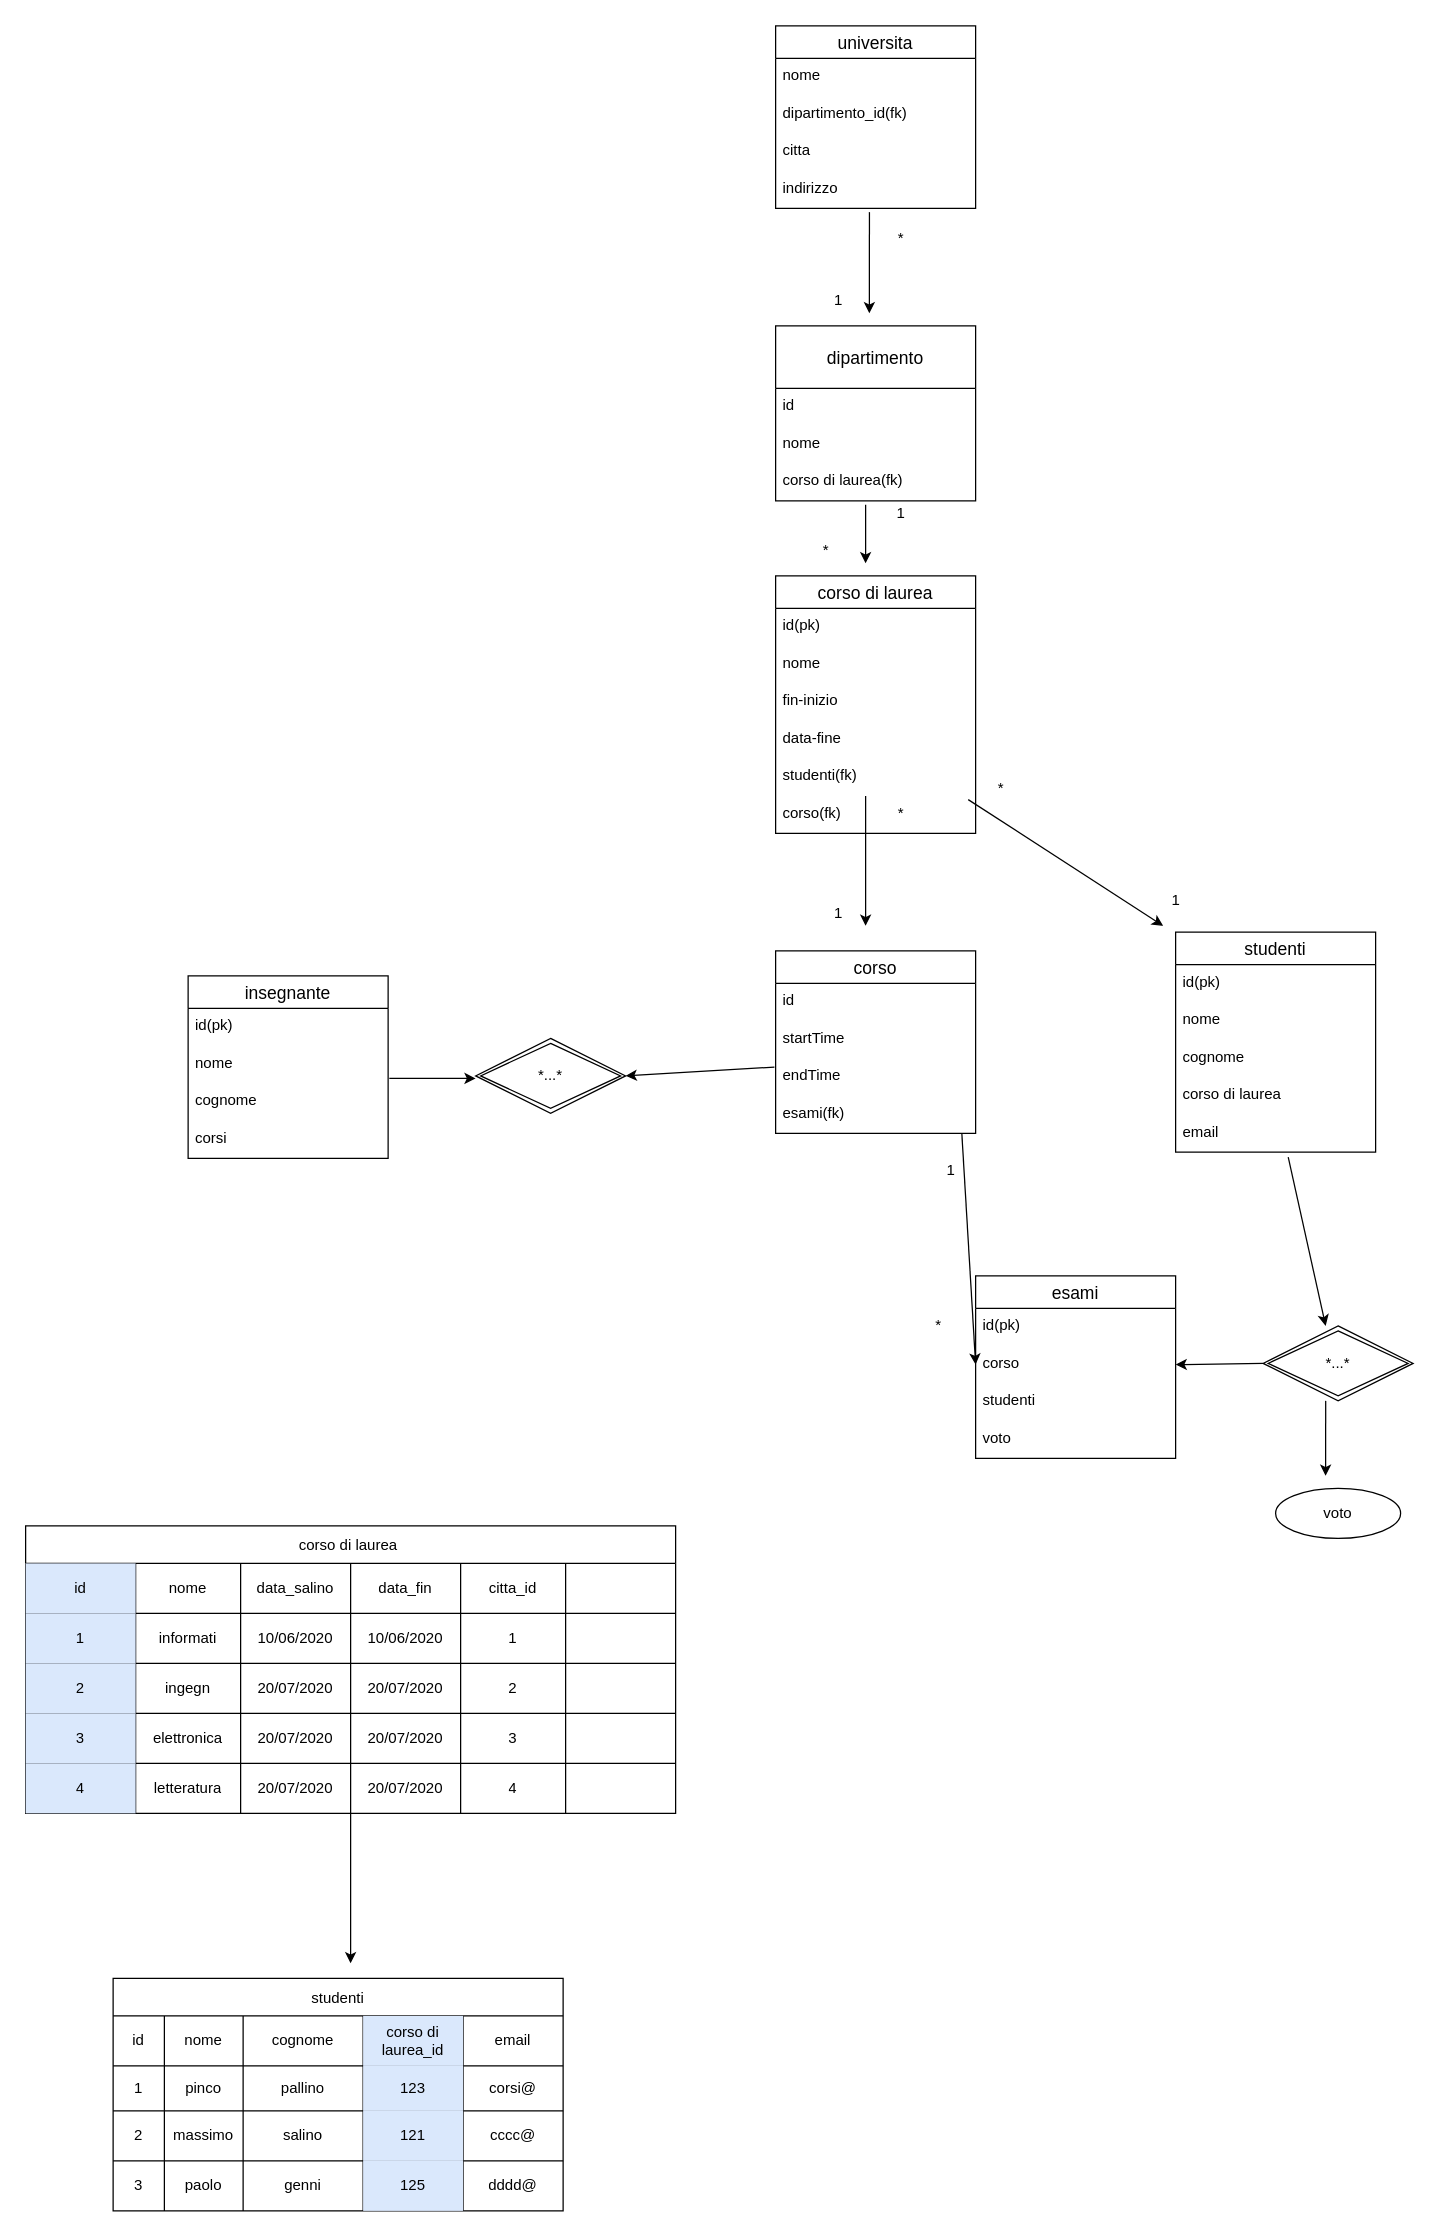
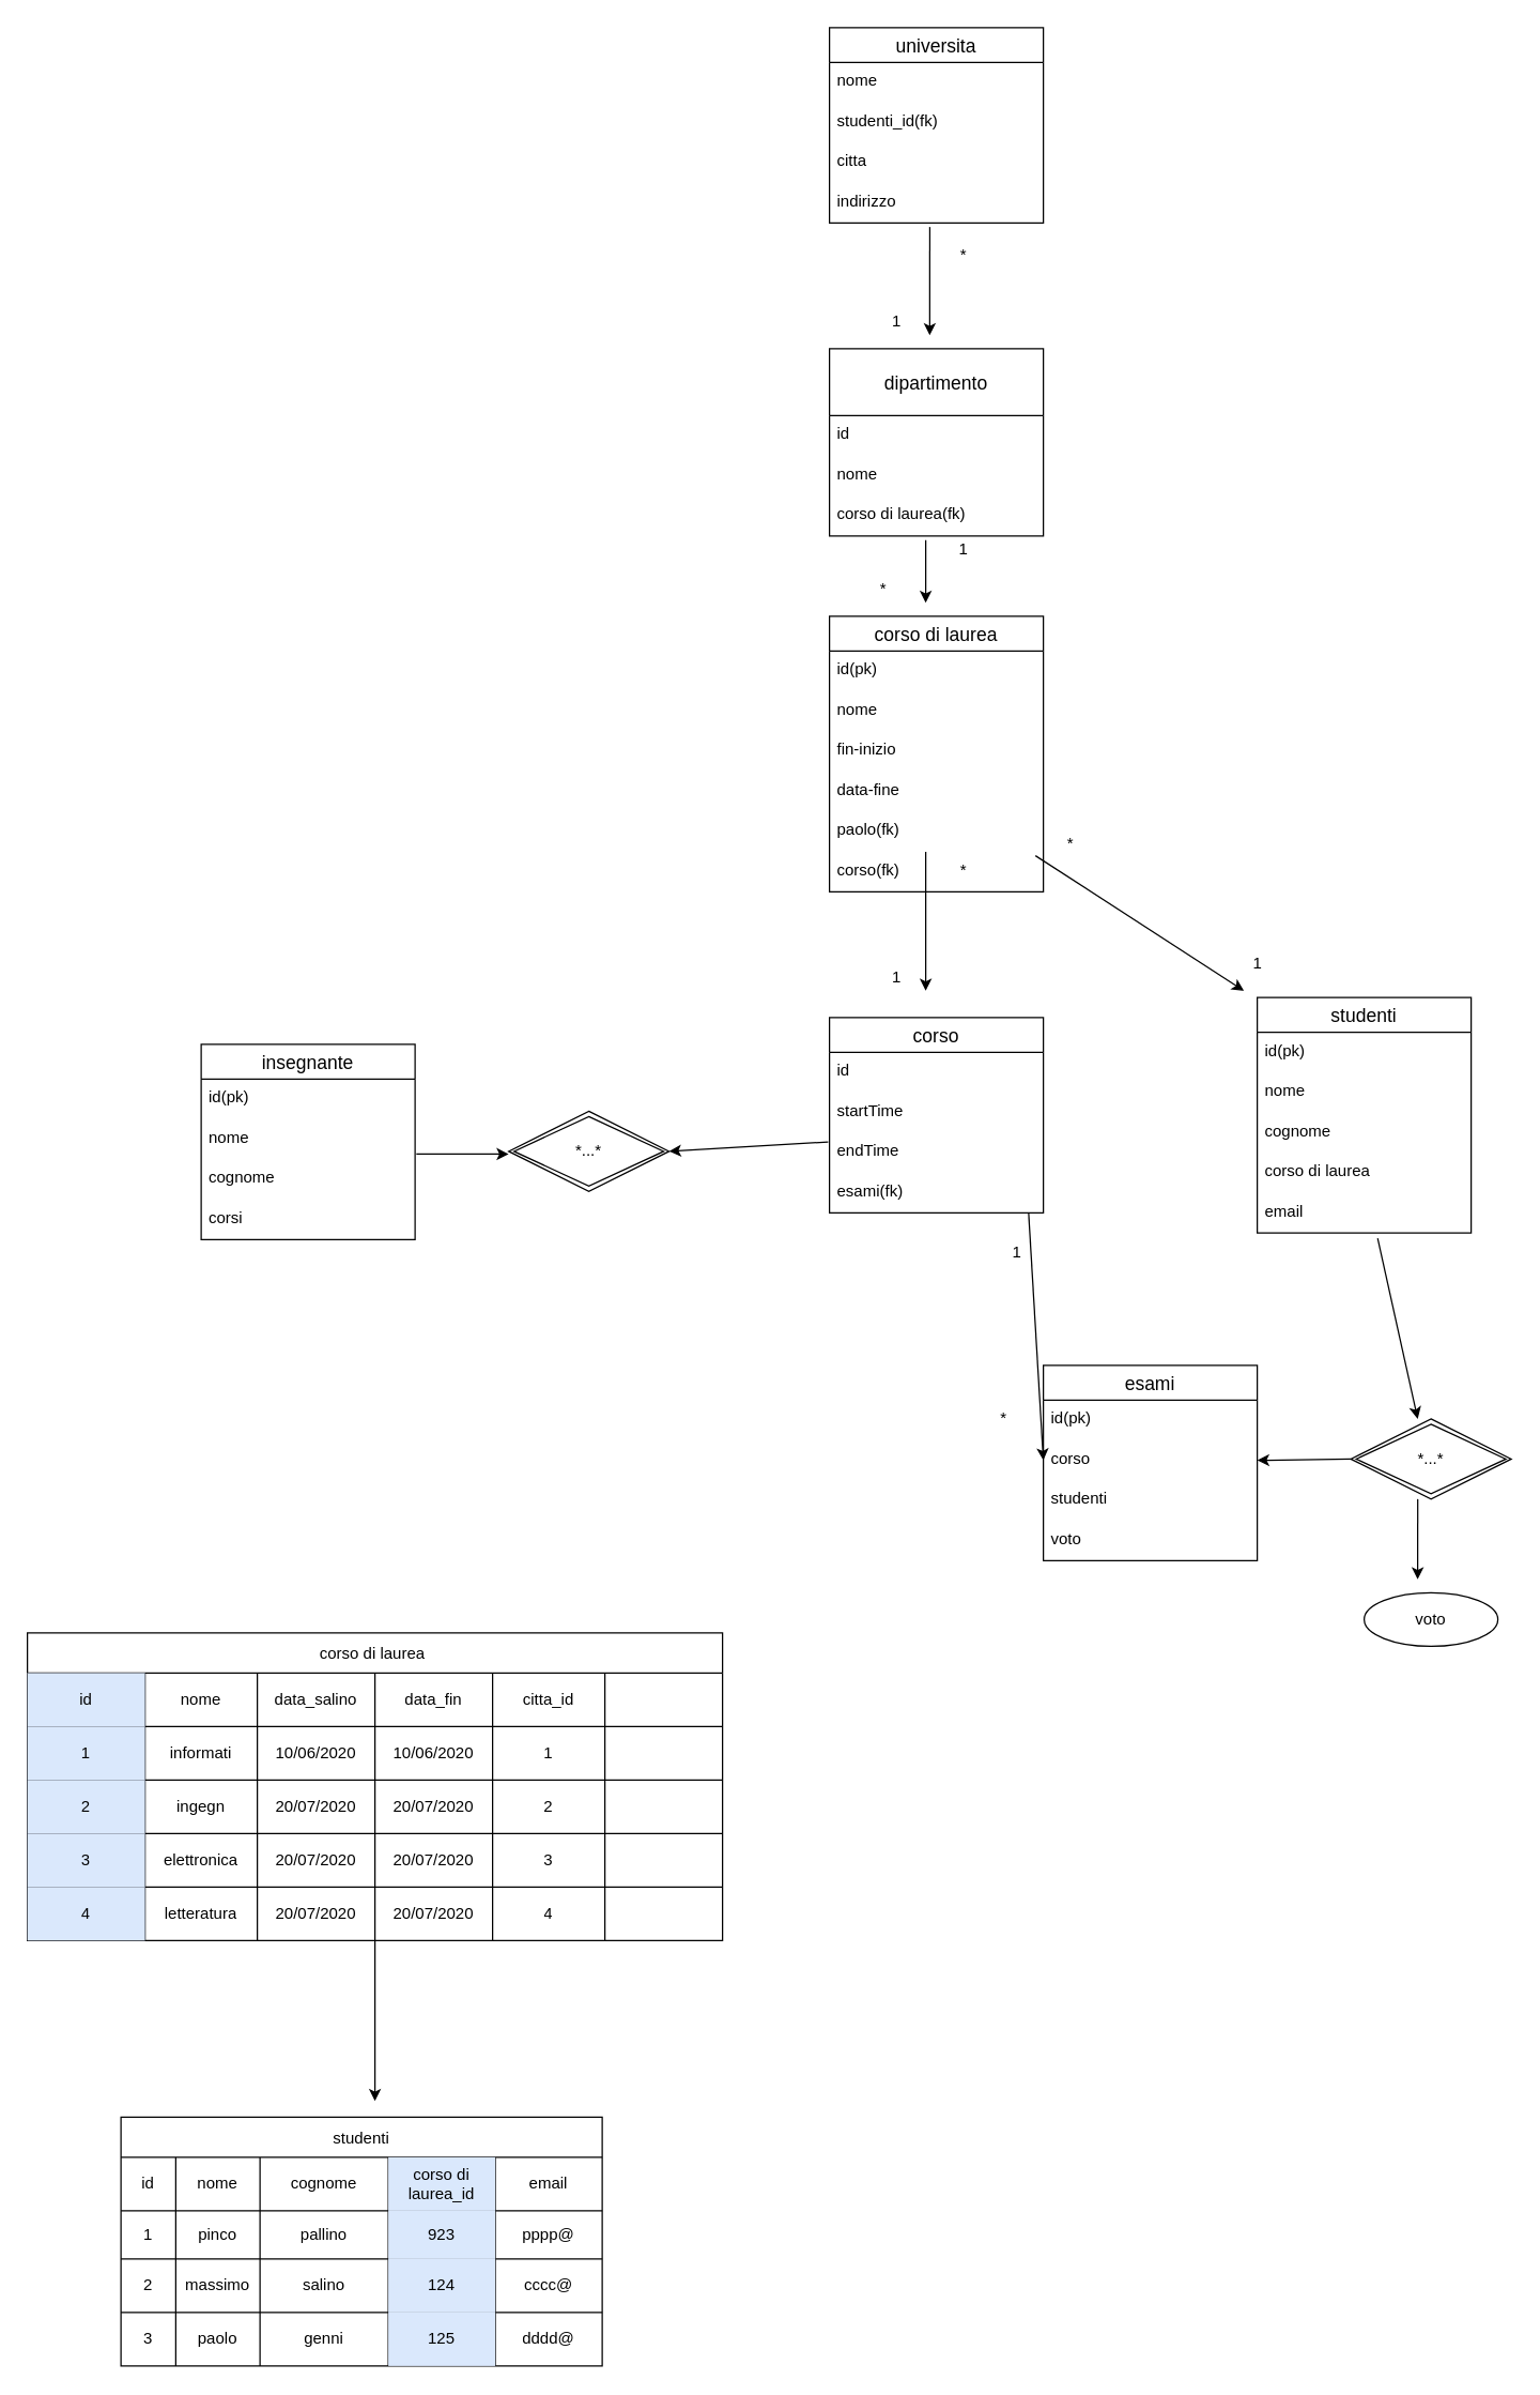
- <mxCell id="31" value="dipartimento_id(fk)" style="text;strokeColor=none;fillColor=none;spacingLeft=4;spacingRight=4;overflow=hidden;rotatable=0;points=[[0,0.5],[1,0.5]];portConstraint=eastwest;fontSize=12;" parent="29" vertex="1"><mxGeometry y="56" width="160" height="30" as="geometry" /></mxCell>
+ <mxCell id="31" value="studenti_id(fk)" style="text;strokeColor=none;fillColor=none;spacingLeft=4;spacingRight=4;overflow=hidden;rotatable=0;points=[[0,0.5],[1,0.5]];portConstraint=eastwest;fontSize=12;" parent="29" vertex="1"><mxGeometry y="56" width="160" height="30" as="geometry" /></mxCell>
- <mxCell id="11" value="studenti(fk)" style="text;strokeColor=none;fillColor=none;spacingLeft=4;spacingRight=4;overflow=hidden;rotatable=0;points=[[0,0.5],[1,0.5]];portConstraint=eastwest;fontSize=12;" parent="6" vertex="1"><mxGeometry y="146" width="160" height="30" as="geometry" /></mxCell>
+ <mxCell id="11" value="paolo(fk)" style="text;strokeColor=none;fillColor=none;spacingLeft=4;spacingRight=4;overflow=hidden;rotatable=0;points=[[0,0.5],[1,0.5]];portConstraint=eastwest;fontSize=12;" parent="6" vertex="1"><mxGeometry y="146" width="160" height="30" as="geometry" /></mxCell>
- <mxCell id="104" value="123" style="shape=partialRectangle;html=1;whiteSpace=wrap;connectable=0;overflow=hidden;fillColor=#dae8fc;top=0;left=0;bottom=0;right=0;pointerEvents=1;strokeColor=#6c8ebf;" parent="100" vertex="1"><mxGeometry x="200" width="80" height="36" as="geometry"><mxRectangle width="80" height="36" as="alternateBounds" /></mxGeometry></mxCell>
+ <mxCell id="104" value="923" style="shape=partialRectangle;html=1;whiteSpace=wrap;connectable=0;overflow=hidden;fillColor=#dae8fc;top=0;left=0;bottom=0;right=0;pointerEvents=1;strokeColor=#6c8ebf;" parent="100" vertex="1"><mxGeometry x="200" width="80" height="36" as="geometry"><mxRectangle width="80" height="36" as="alternateBounds" /></mxGeometry></mxCell>
- <mxCell id="105" value="corsi@" style="shape=partialRectangle;html=1;whiteSpace=wrap;connectable=0;overflow=hidden;fillColor=none;top=0;left=0;bottom=0;right=0;pointerEvents=1;" parent="100" vertex="1"><mxGeometry x="280" width="80" height="36" as="geometry"><mxRectangle width="80" height="36" as="alternateBounds" /></mxGeometry></mxCell>
+ <mxCell id="105" value="pppp@" style="shape=partialRectangle;html=1;whiteSpace=wrap;connectable=0;overflow=hidden;fillColor=none;top=0;left=0;bottom=0;right=0;pointerEvents=1;" parent="100" vertex="1"><mxGeometry x="280" width="80" height="36" as="geometry"><mxRectangle width="80" height="36" as="alternateBounds" /></mxGeometry></mxCell>
- <mxCell id="110" value="121" style="shape=partialRectangle;html=1;whiteSpace=wrap;connectable=0;overflow=hidden;fillColor=#dae8fc;top=0;left=0;bottom=0;right=0;pointerEvents=1;strokeColor=#6c8ebf;" parent="106" vertex="1"><mxGeometry x="200" width="80" height="40" as="geometry"><mxRectangle width="80" height="40" as="alternateBounds" /></mxGeometry></mxCell>
+ <mxCell id="110" value="124" style="shape=partialRectangle;html=1;whiteSpace=wrap;connectable=0;overflow=hidden;fillColor=#dae8fc;top=0;left=0;bottom=0;right=0;pointerEvents=1;strokeColor=#6c8ebf;" parent="106" vertex="1"><mxGeometry x="200" width="80" height="40" as="geometry"><mxRectangle width="80" height="40" as="alternateBounds" /></mxGeometry></mxCell>
